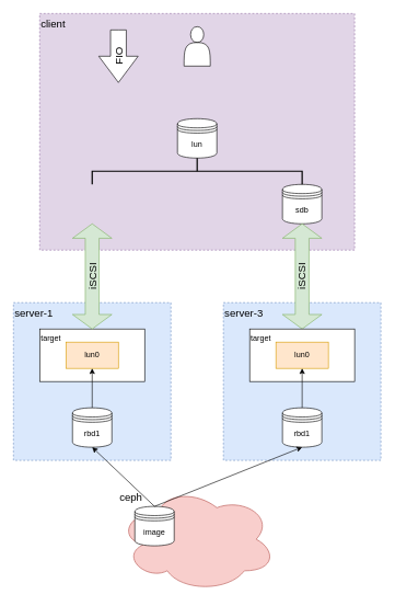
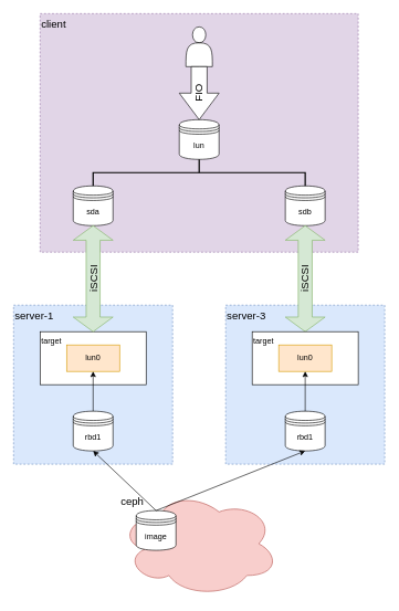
- <mxCell id="18" value="FIO" style="html=1;shadow=0;dashed=0;align=center;verticalAlign=middle;shape=mxgraph.arrows2.arrow;dy=0.6;dx=40;flipH=1;notch=0;fontSize=16;direction=south;horizontal=0;" parent="1" vertex="1"><mxGeometry x="150" y="45" width="60" height="80" as="geometry" /></mxCell>
+ <mxCell id="18" value="FIO" style="html=1;shadow=0;dashed=0;align=center;verticalAlign=middle;shape=mxgraph.arrows2.arrow;dy=0.6;dx=40;flipH=1;notch=0;fontSize=16;direction=south;horizontal=0;" parent="1" vertex="1"><mxGeometry x="270" y="100" width="60" height="80" as="geometry" /></mxCell>
+ <mxCell id="10" value="sda" style="shape=datastore;whiteSpace=wrap;html=1;" parent="1" vertex="1"><mxGeometry x="110" y="280" width="60" height="60" as="geometry" /></mxCell>
